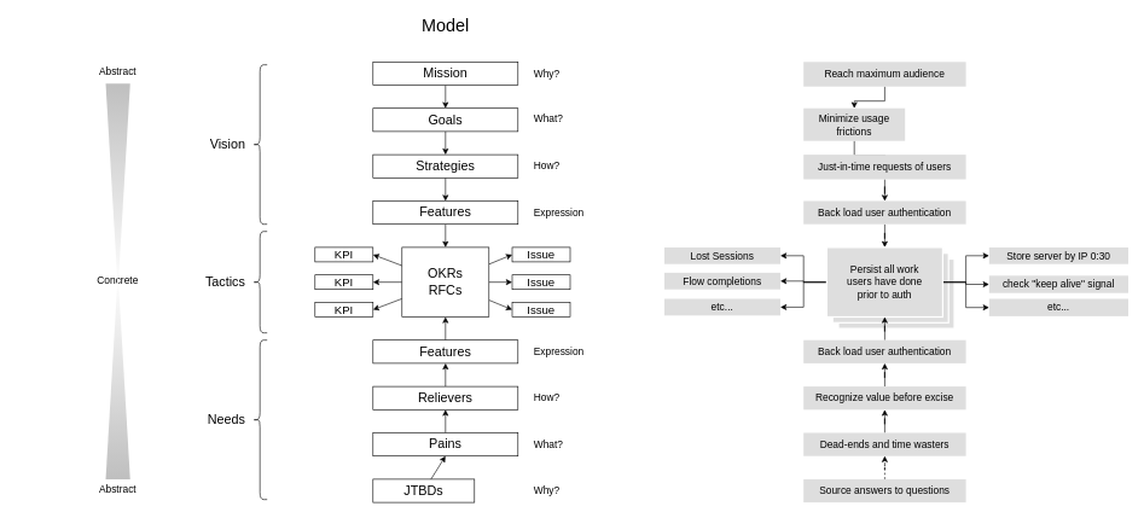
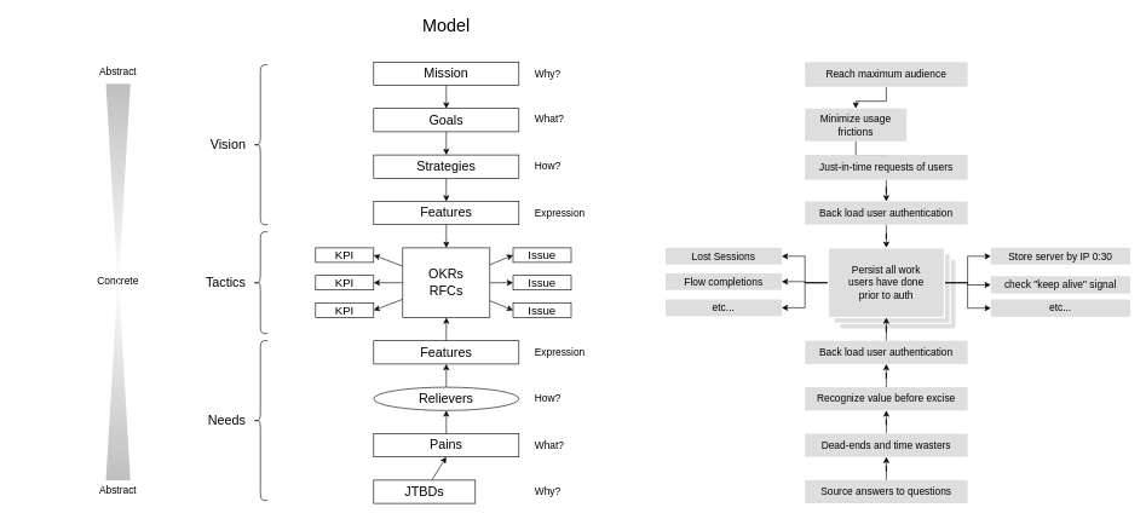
- <mxCell id="40" value="Relievers" style="rounded=0;whiteSpace=wrap;html=1;fontSize=18;align=center;" parent="1" vertex="1"><mxGeometry x="514" y="533" width="200" height="32" as="geometry" /></mxCell>
+ <mxCell id="40" value="Relievers" style="ellipse;whiteSpace=wrap;html=1;fontSize=18;align=center;" parent="1" vertex="1"><mxGeometry x="514" y="533" width="200" height="32" as="geometry" /></mxCell>
- <mxCell id="77" style="edgeStyle=orthogonalEdgeStyle;rounded=0;orthogonalLoop=1;jettySize=auto;html=1;entryX=0.5;entryY=1;entryDx=0;entryDy=0;dashed=1;" edge="1" parent="1" source="78" target="76"><mxGeometry relative="1" as="geometry" /></mxCell>
+ <mxCell id="77" style="edgeStyle=orthogonalEdgeStyle;rounded=0;orthogonalLoop=1;jettySize=auto;html=1;entryX=0.5;entryY=1;entryDx=0;entryDy=0;" edge="1" parent="1" source="78" target="76"><mxGeometry relative="1" as="geometry" /></mxCell>
